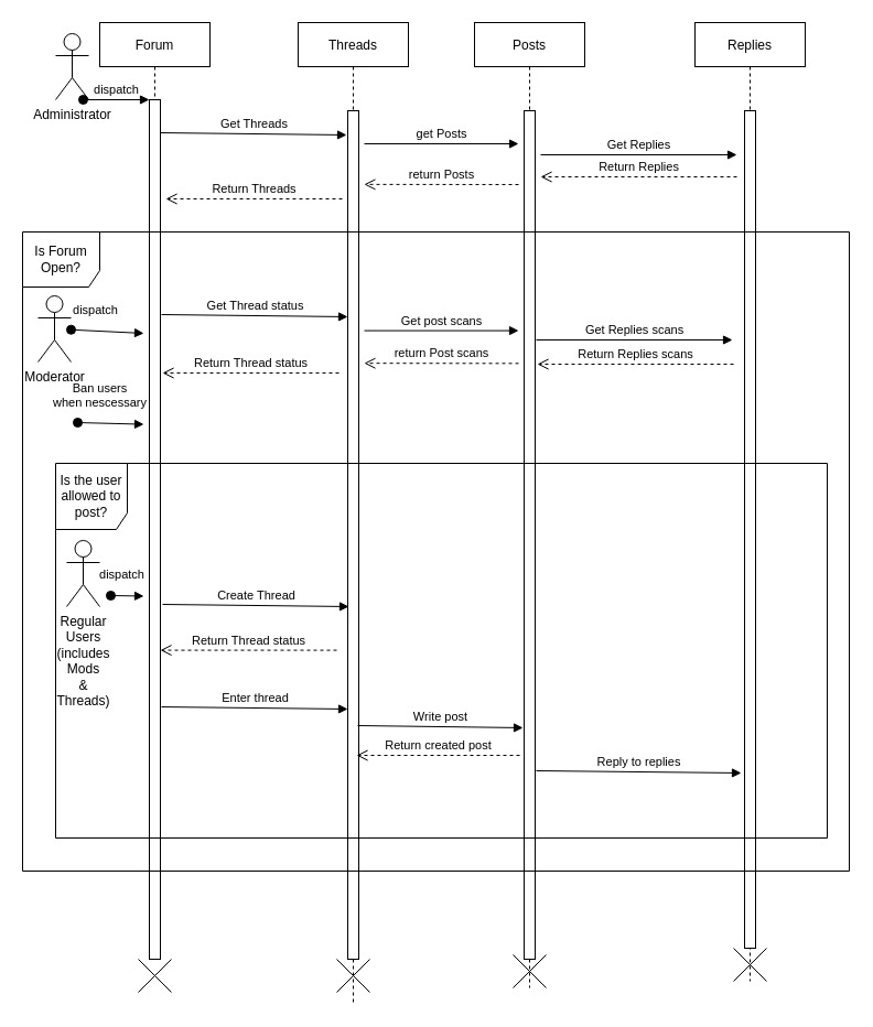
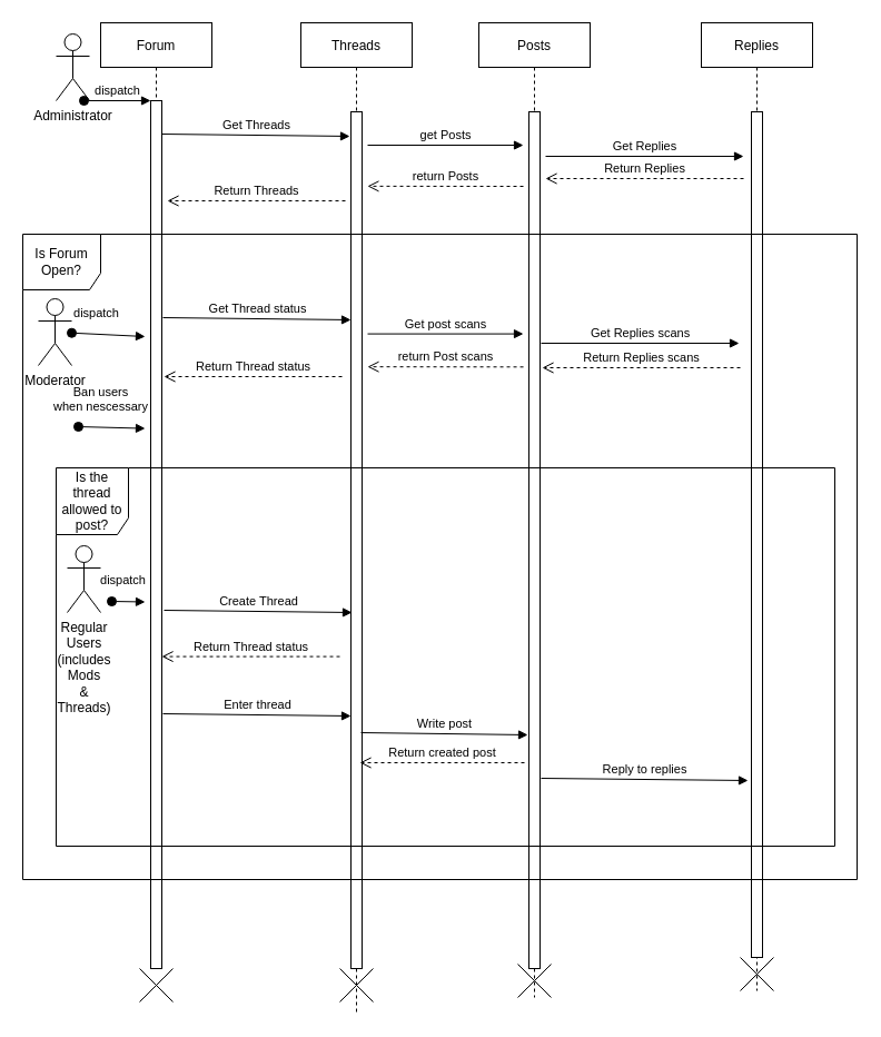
- <mxCell id="23" value="Is the user allowed to post?" style="shape=umlFrame;whiteSpace=wrap;html=1;width=65;height=60;" vertex="1" parent="1"><mxGeometry x="50" y="420" width="700" height="340" as="geometry" /></mxCell>
+ <mxCell id="23" value="Is the thread allowed to post?" style="shape=umlFrame;whiteSpace=wrap;html=1;width=65;height=60;" vertex="1" parent="1"><mxGeometry x="50" y="420" width="700" height="340" as="geometry" /></mxCell>
